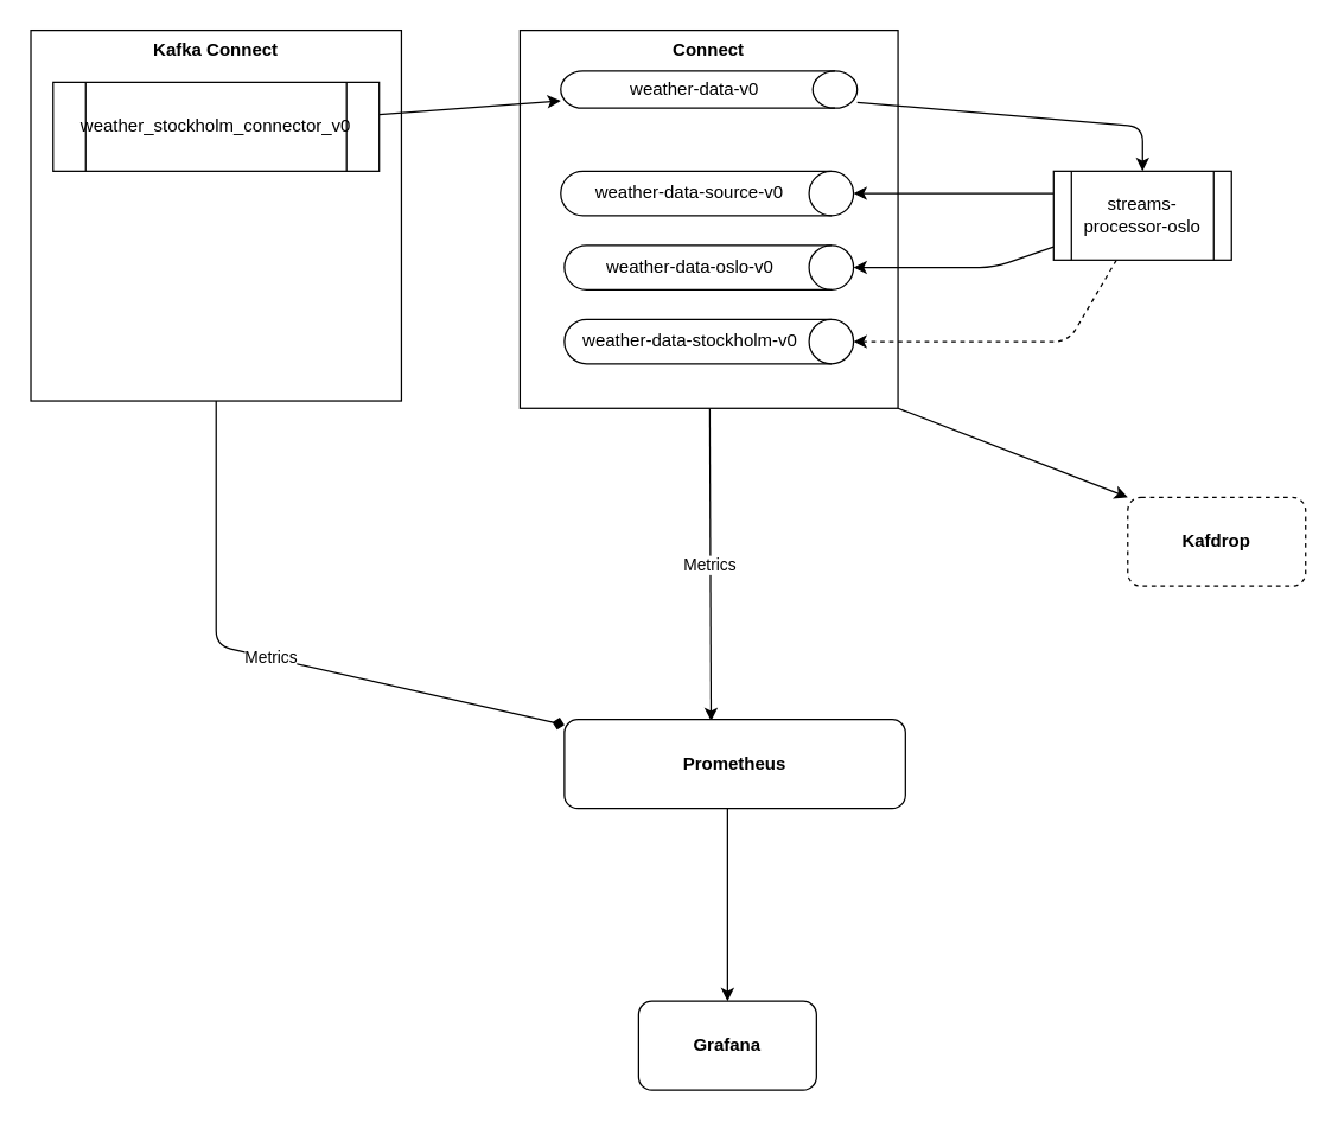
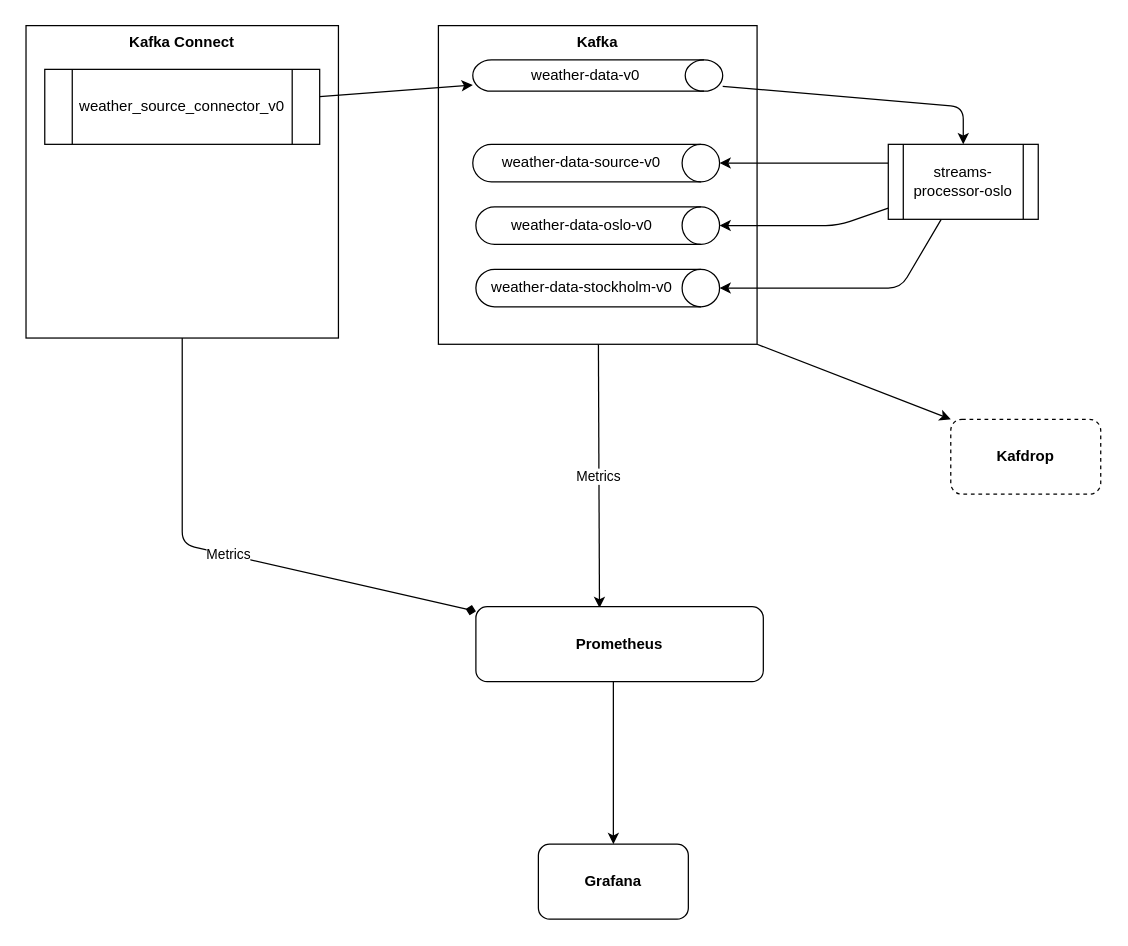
- <mxCell id="4" value="&lt;b&gt;Connect&lt;/b&gt;" style="whiteSpace=wrap;html=1;aspect=fixed;verticalAlign=top;" vertex="1" parent="1"><mxGeometry x="350" y="20" width="255" height="255" as="geometry" /></mxCell>
+ <mxCell id="4" value="&lt;b&gt;Kafka&lt;/b&gt;" style="whiteSpace=wrap;html=1;aspect=fixed;verticalAlign=top;" vertex="1" parent="1"><mxGeometry x="350" y="20" width="255" height="255" as="geometry" /></mxCell>
- <mxCell id="8" value="weather_stockholm_connector_v0" style="shape=process;whiteSpace=wrap;html=1;backgroundOutline=1;" vertex="1" parent="1"><mxGeometry x="35" y="55" width="220" height="60" as="geometry" /></mxCell>
+ <mxCell id="8" value="weather_source_connector_v0" style="shape=process;whiteSpace=wrap;html=1;backgroundOutline=1;" vertex="1" parent="1"><mxGeometry x="35" y="55" width="220" height="60" as="geometry" /></mxCell>
- <mxCell id="13" style="edgeStyle=none;html=1;entryX=0.5;entryY=0;entryDx=0;entryDy=0;entryPerimeter=0;dashed=1;" edge="1" parent="1" source="14" target="16"><mxGeometry relative="1" as="geometry"><Array as="points"><mxPoint x="720" y="230" /></Array></mxGeometry></mxCell>
+ <mxCell id="13" style="edgeStyle=none;html=1;entryX=0.5;entryY=0;entryDx=0;entryDy=0;entryPerimeter=0;" edge="1" parent="1" source="14" target="16"><mxGeometry relative="1" as="geometry"><Array as="points"><mxPoint x="720" y="230" /></Array></mxGeometry></mxCell>
